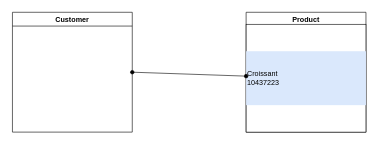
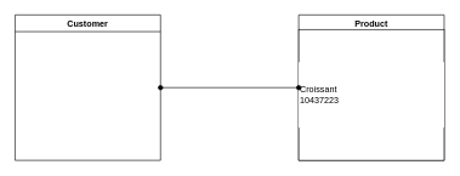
- <mxCell id="6" value="" style="endArrow=oval;startArrow=oval;html=1;exitX=1;exitY=0.5;exitDx=0;exitDy=0;startFill=1;endFill=1;" edge="1" parent="1" source="2" target="5"><mxGeometry width="50" height="50" relative="1" as="geometry"><mxPoint x="300" y="130" as="sourcePoint" /><mxPoint x="350" y="80" as="targetPoint" /></mxGeometry></mxCell>
+ <mxCell id="6" value="" style="endArrow=oval;startArrow=oval;html=1;exitX=1;exitY=0.5;exitDx=0;exitDy=0;entryX=0;entryY=0.5;entryDx=0;entryDy=0;startFill=1;endFill=1;" edge="1" parent="1" source="2" target="3"><mxGeometry width="50" height="50" relative="1" as="geometry"><mxPoint x="300" y="130" as="sourcePoint" /><mxPoint x="350" y="80" as="targetPoint" /></mxGeometry></mxCell>
- <mxCell id="5" value="Croissant&lt;div&gt;10437223&lt;/div&gt;" style="rounded=0;whiteSpace=wrap;html=1;align=left;strokeColor=none;fillColor=#dae8fc;" vertex="1" parent="3"><mxGeometry y="65" width="200" height="90" as="geometry" /></mxCell>
+ <mxCell id="5" value="Croissant&lt;div&gt;10437223&lt;/div&gt;" style="rounded=0;whiteSpace=wrap;html=1;align=left;strokeColor=none;" vertex="1" parent="3"><mxGeometry y="65" width="200" height="90" as="geometry" /></mxCell>
